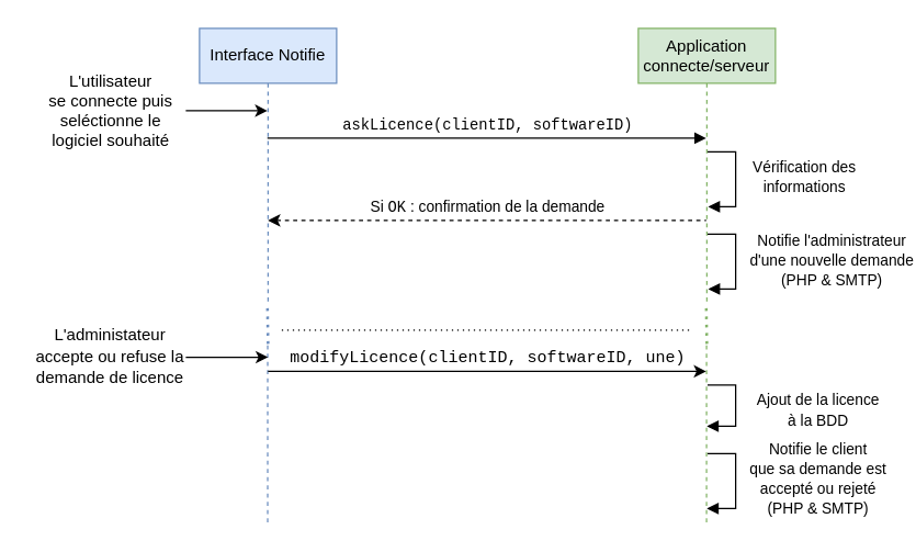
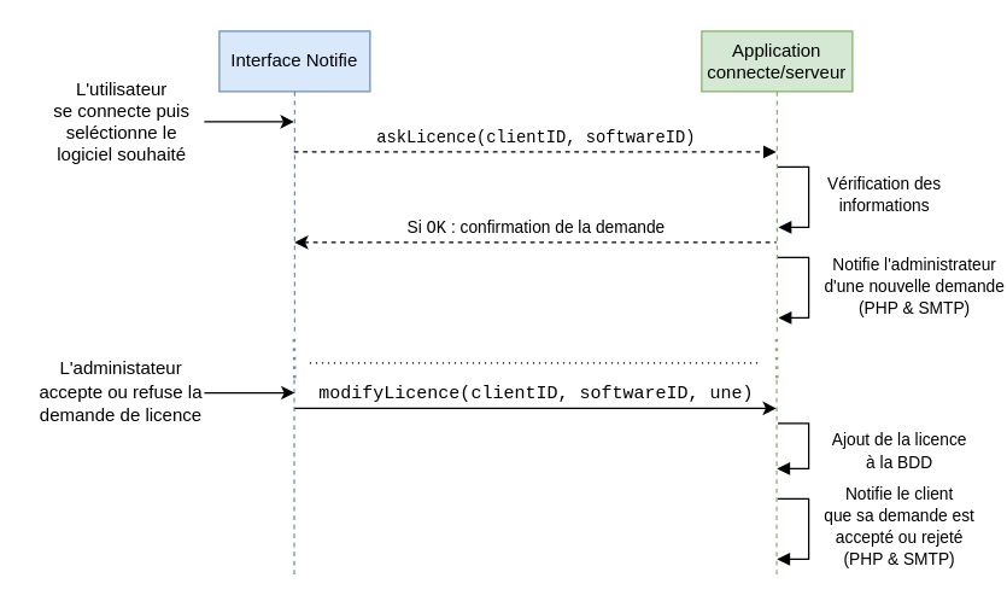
- <mxCell id="6" value="&lt;font face=&quot;Courier New&quot;&gt;askLicence(clientID, softwareID)&lt;br&gt;&lt;/font&gt;" style="html=1;verticalAlign=bottom;endArrow=block;rounded=0;" parent="1" source="2" target="3" edge="1"><mxGeometry width="80" relative="1" as="geometry"><mxPoint x="345" y="270" as="sourcePoint" /><mxPoint x="425" y="270" as="targetPoint" /><Array as="points"><mxPoint x="335" y="100" /></Array></mxGeometry></mxCell>
+ <mxCell id="6" value="&lt;font face=&quot;Courier New&quot;&gt;askLicence(clientID, softwareID)&lt;br&gt;&lt;/font&gt;" style="html=1;verticalAlign=bottom;endArrow=block;rounded=0;dashed=1;" parent="1" source="2" target="3" edge="1"><mxGeometry width="80" relative="1" as="geometry"><mxPoint x="345" y="270" as="sourcePoint" /><mxPoint x="425" y="270" as="targetPoint" /><Array as="points"><mxPoint x="335" y="100" /></Array></mxGeometry></mxCell>
